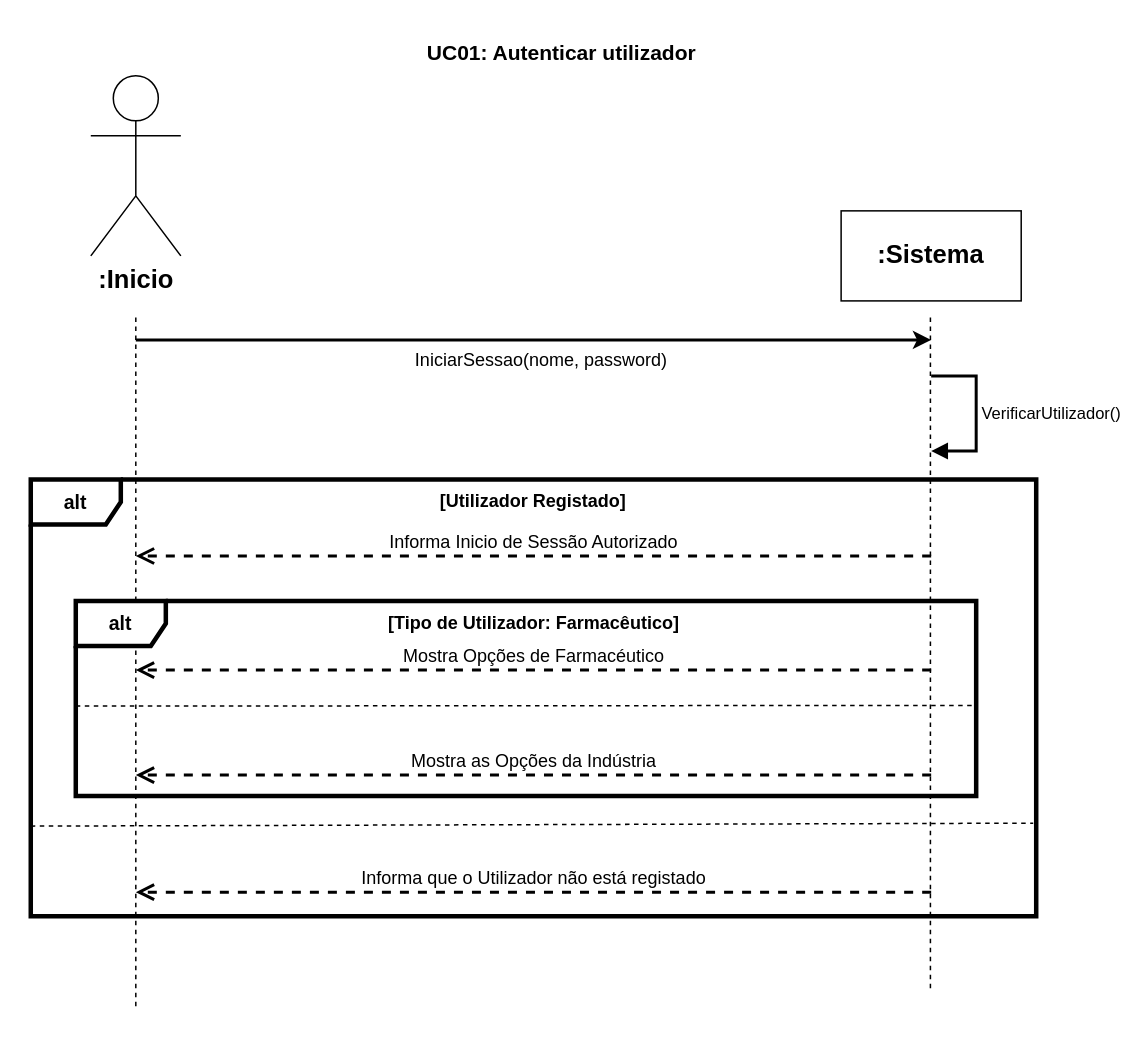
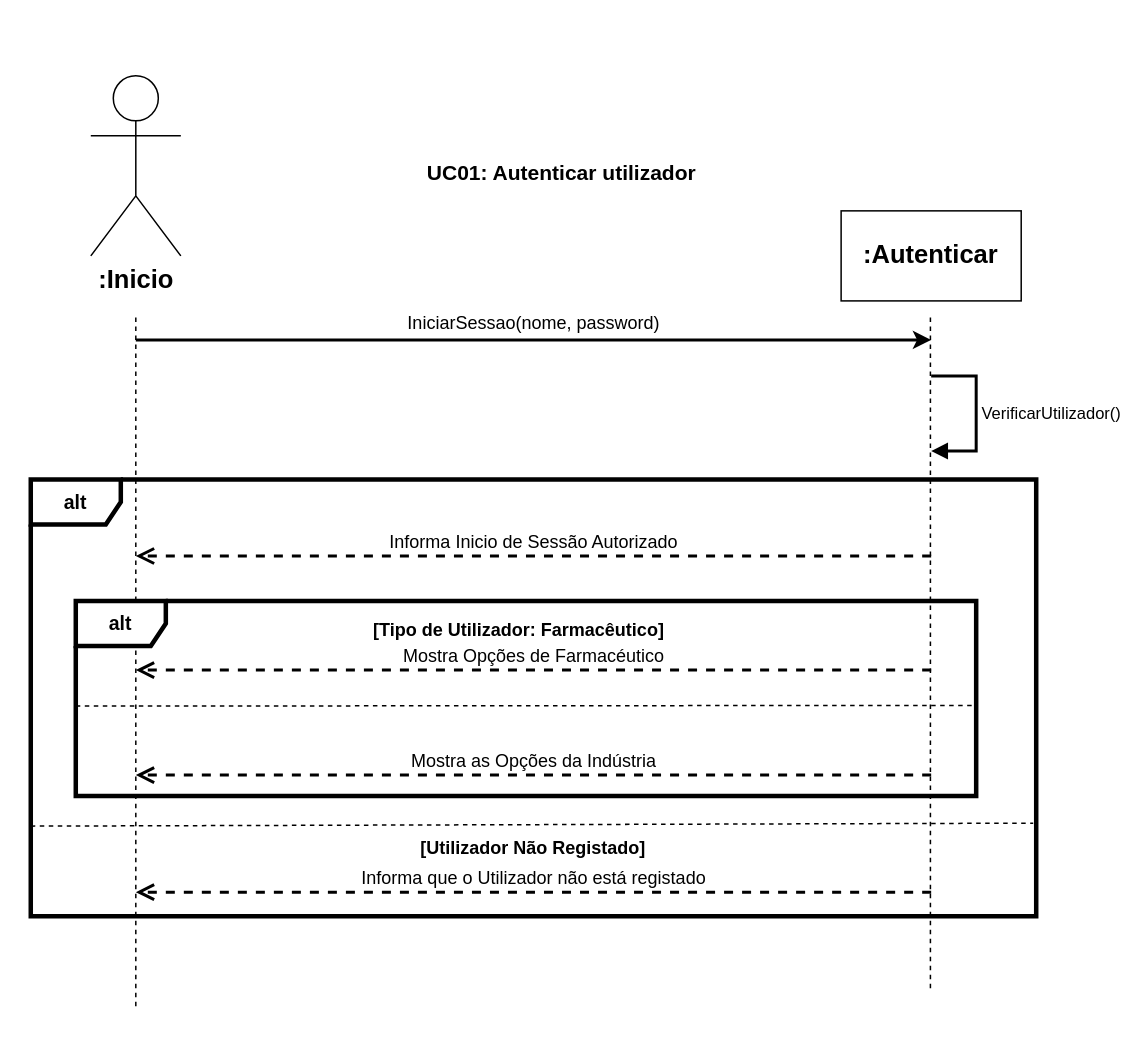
- <mxCell id="2" value="UC01: Autenticar utilizador" style="text;html=1;strokeColor=none;fillColor=none;align=center;verticalAlign=middle;whiteSpace=wrap;rounded=0;fontStyle=1;fontSize=14;" parent="1" vertex="1"><mxGeometry x="279" y="20" width="190" height="30" as="geometry" /></mxCell>
+ <mxCell id="2" value="UC01: Autenticar utilizador" style="text;html=1;strokeColor=none;fillColor=none;align=center;verticalAlign=middle;whiteSpace=wrap;rounded=0;fontStyle=1;fontSize=14;" parent="1" vertex="1"><mxGeometry x="279" y="100" width="190" height="30" as="geometry" /></mxCell>
- <mxCell id="4" value=":Sistema" style="rounded=0;whiteSpace=wrap;html=1;fontStyle=1;fontSize=17;" parent="1" vertex="1"><mxGeometry x="560" y="140" width="120" height="60" as="geometry" /></mxCell>
+ <mxCell id="4" value=":Autenticar" style="rounded=0;whiteSpace=wrap;html=1;fontStyle=1;fontSize=17;" parent="1" vertex="1"><mxGeometry x="560" y="140" width="120" height="60" as="geometry" /></mxCell>
- <mxCell id="8" value="IniciarSessao(nome, password)" style="text;html=1;strokeColor=none;fillColor=none;align=center;verticalAlign=middle;whiteSpace=wrap;rounded=0;fontStyle=0" parent="1" vertex="1"><mxGeometry x="267.5" y="225" width="185" height="30" as="geometry" /></mxCell>
+ <mxCell id="8" value="IniciarSessao(nome, password)" style="text;html=1;strokeColor=none;fillColor=none;align=center;verticalAlign=middle;whiteSpace=wrap;rounded=0;fontStyle=0" parent="1" vertex="1"><mxGeometry x="262.5" y="200" width="185" height="30" as="geometry" /></mxCell>
- <mxCell id="11" value="[Utilizador Registado]" style="text;html=1;strokeColor=none;fillColor=none;align=center;verticalAlign=middle;whiteSpace=wrap;rounded=0;fontStyle=1" parent="1" vertex="1"><mxGeometry x="292" y="319" width="126" height="30" as="geometry" /></mxCell>
- <mxCell id="13" value="[Tipo de Utilizador: Farmacêutico]" style="text;html=1;strokeColor=none;fillColor=none;align=center;verticalAlign=middle;whiteSpace=wrap;rounded=0;fontStyle=1" parent="1" vertex="1"><mxGeometry x="248.5" y="400" width="213" height="30" as="geometry" /></mxCell>
+ <mxCell id="13" value="[Tipo de Utilizador: Farmacêutico]" style="text;html=1;strokeColor=none;fillColor=none;align=center;verticalAlign=middle;whiteSpace=wrap;rounded=0;fontStyle=1" parent="1" vertex="1"><mxGeometry x="238.5" y="405" width="213" height="30" as="geometry" /></mxCell>
+ <mxCell id="19" value="[Utilizador Não Registado]" style="text;html=1;strokeColor=none;fillColor=none;align=center;verticalAlign=middle;whiteSpace=wrap;rounded=0;fontStyle=1" parent="1" vertex="1"><mxGeometry x="271" y="550" width="168" height="30" as="geometry" /></mxCell>
